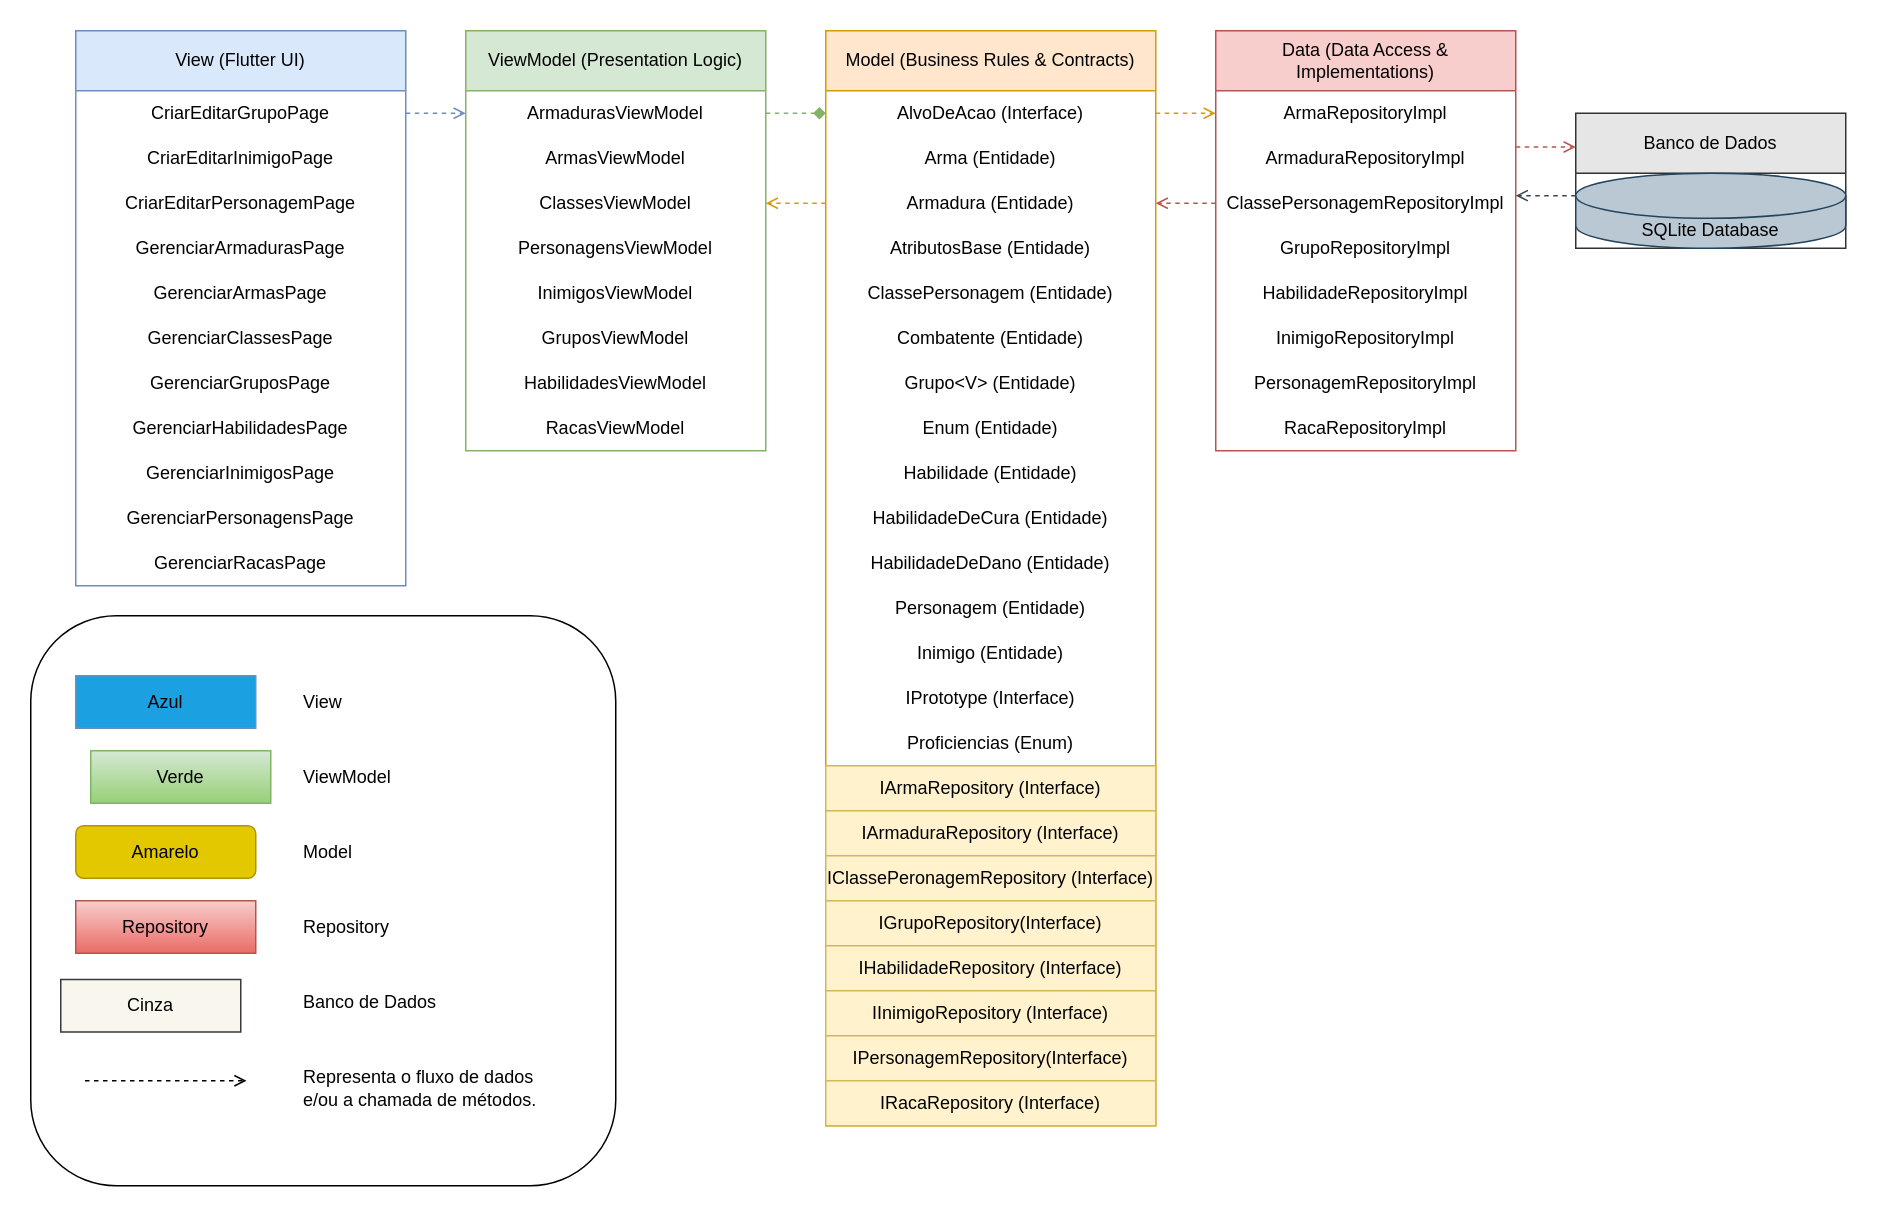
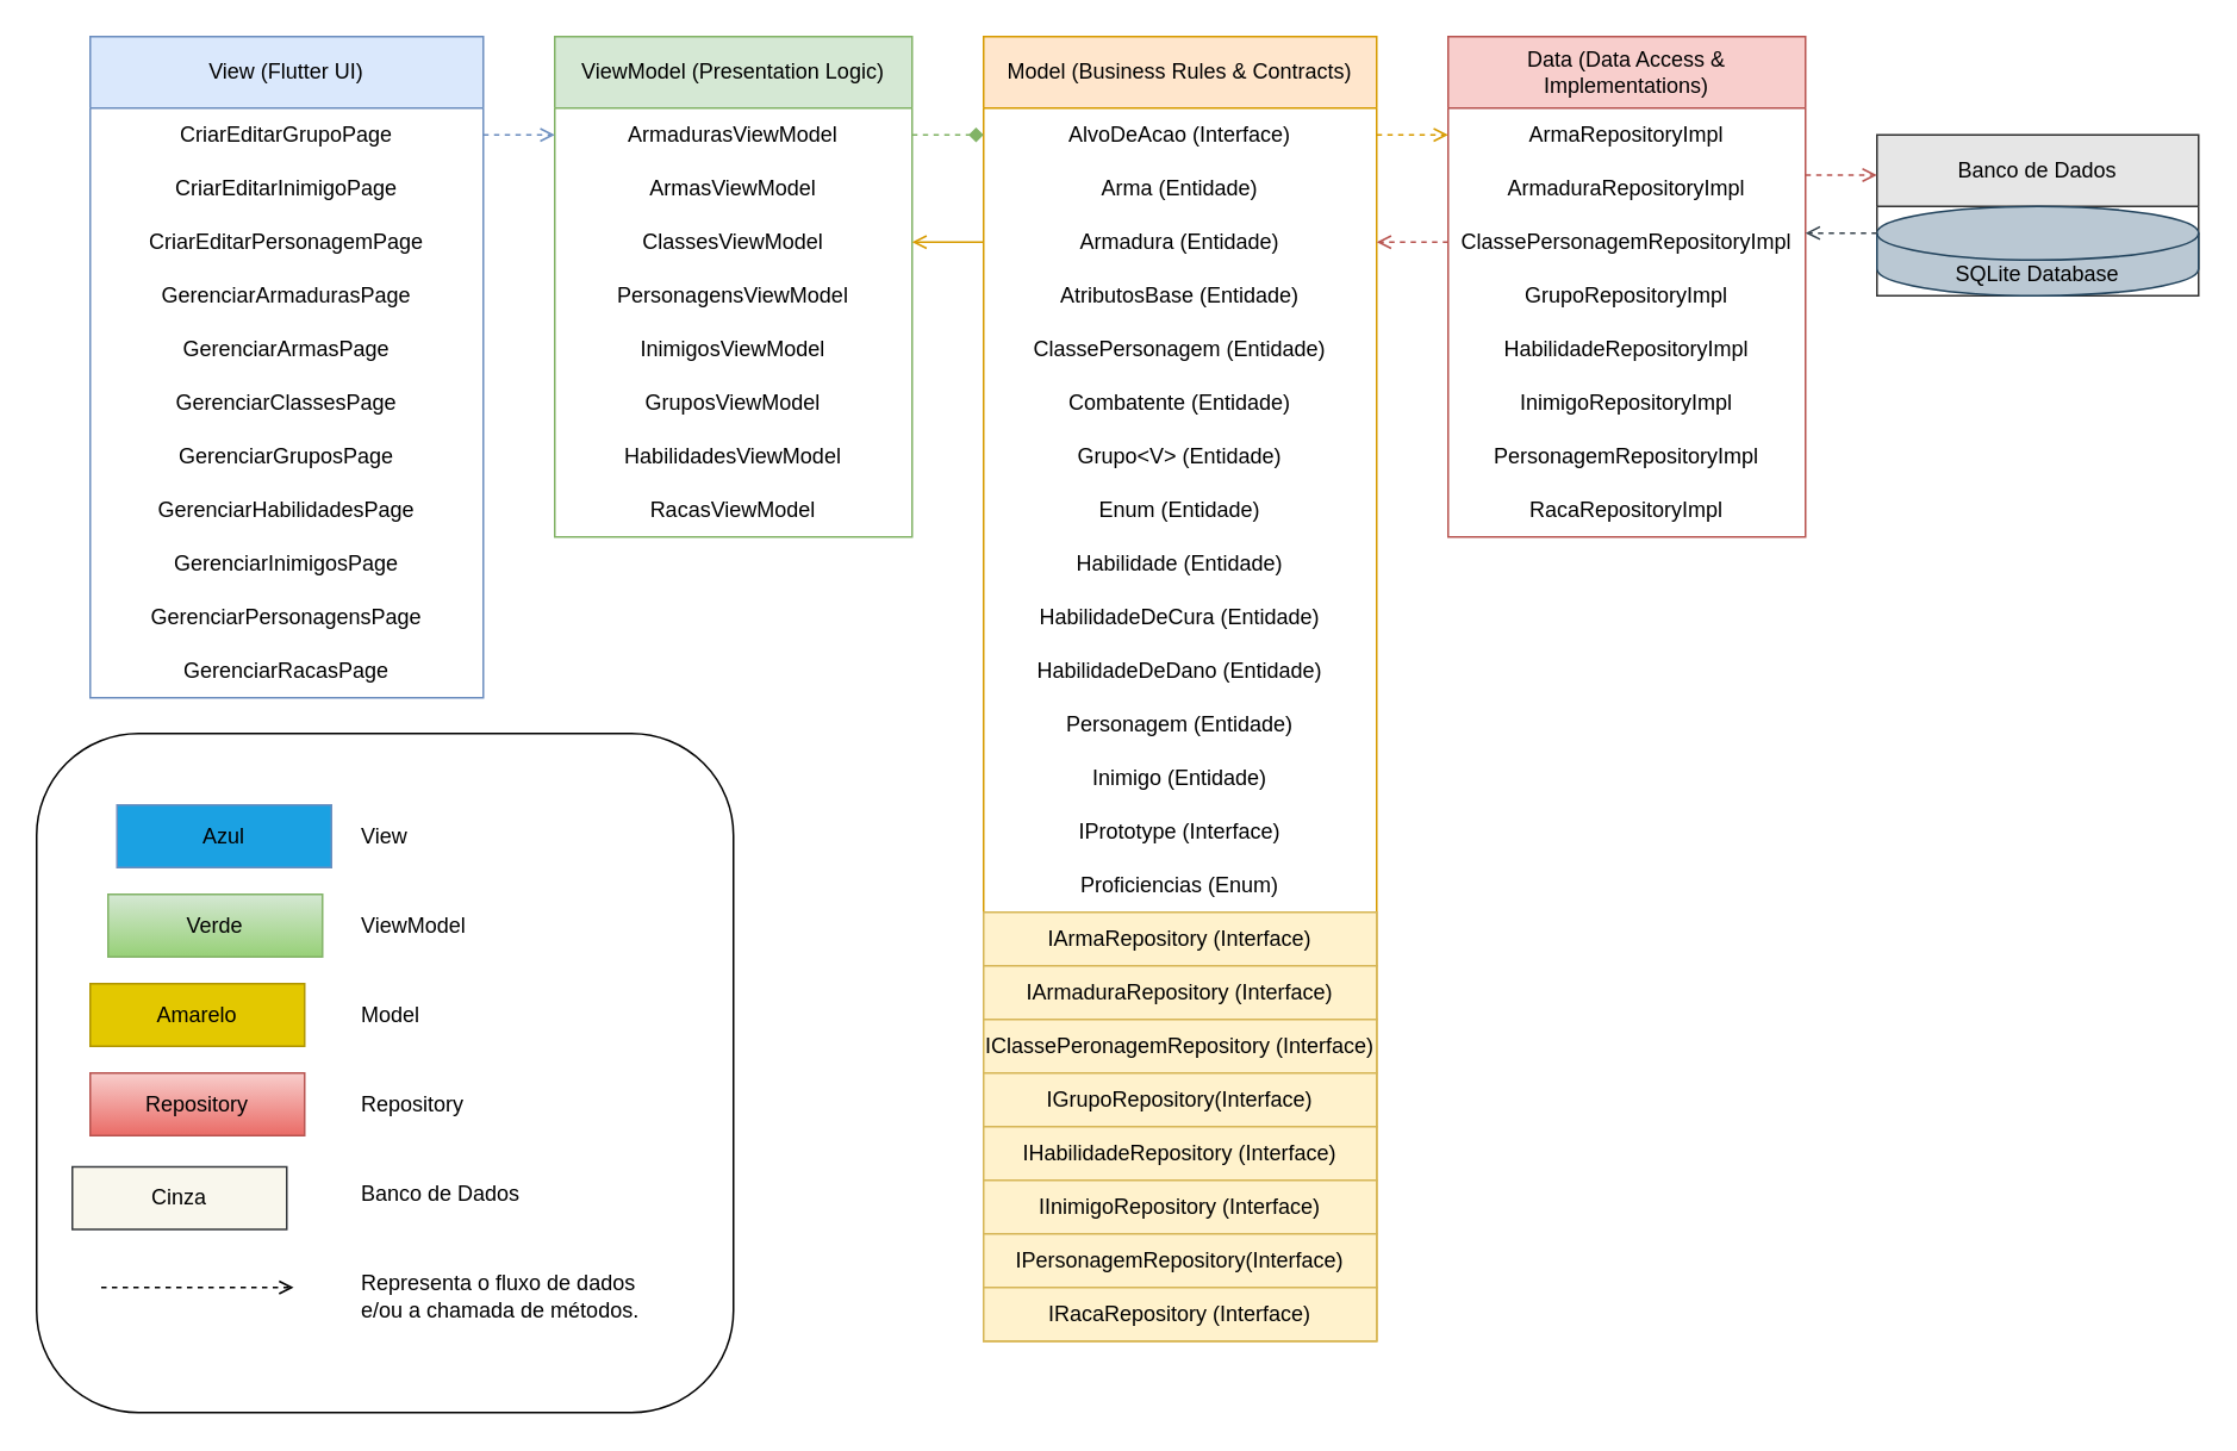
- <mxCell id="63" style="endArrow=open;html=1;rounded=0;dashed=1;strokeColor=#d79b00;entryX=1;entryY=0.5;entryDx=0;entryDy=0;exitX=0;exitY=0.5;exitDx=0;exitDy=0;" edge="1" parent="1" source="26" target="17"><mxGeometry relative="1" as="geometry"><mxPoint x="770" y="20" as="sourcePoint" /><mxPoint x="810" y="20" as="targetPoint" /></mxGeometry></mxCell>
+ <mxCell id="63" style="endArrow=open;html=1;rounded=0;dashed=0;strokeColor=#d79b00;entryX=1;entryY=0.5;entryDx=0;entryDy=0;exitX=0;exitY=0.5;exitDx=0;exitDy=0;" edge="1" parent="1" source="26" target="17"><mxGeometry relative="1" as="geometry"><mxPoint x="770" y="20" as="sourcePoint" /><mxPoint x="810" y="20" as="targetPoint" /></mxGeometry></mxCell>
- <mxCell id="67" value="&lt;font style=&quot;color: light-dark(rgb(0, 0, 0), rgb(255, 255, 255));&quot;&gt;Azul&lt;/font&gt;" style="rounded=0;whiteSpace=wrap;html=1;fillColor=light-dark(#1ba1e2, #1d293b);fontColor=#ffffff;strokeColor=light-dark(#6c8ebf, #282828);" vertex="1" parent="1"><mxGeometry x="50" y="450" width="120" height="35" as="geometry" /></mxCell>
+ <mxCell id="67" value="&lt;font style=&quot;color: light-dark(rgb(0, 0, 0), rgb(255, 255, 255));&quot;&gt;Azul&lt;/font&gt;" style="rounded=0;whiteSpace=wrap;html=1;fillColor=light-dark(#1ba1e2, #1d293b);fontColor=#ffffff;strokeColor=light-dark(#6c8ebf, #282828);" vertex="1" parent="1"><mxGeometry x="65" y="450" width="120" height="35" as="geometry" /></mxCell>
- <mxCell id="76" value="&lt;font style=&quot;color: light-dark(rgb(0, 0, 0), rgb(255, 255, 255));&quot;&gt;Amarelo&lt;/font&gt;" style="whiteSpace=wrap;html=1;fillColor=#e3c800;fontColor=#000000;strokeColor=#B09500;rounded=1;" vertex="1" parent="1"><mxGeometry x="50" y="550" width="120" height="35" as="geometry" /></mxCell>
+ <mxCell id="76" value="&lt;font style=&quot;color: light-dark(rgb(0, 0, 0), rgb(255, 255, 255));&quot;&gt;Amarelo&lt;/font&gt;" style="rounded=0;whiteSpace=wrap;html=1;fillColor=#e3c800;fontColor=#000000;strokeColor=#B09500;" vertex="1" parent="1"><mxGeometry x="50" y="550" width="120" height="35" as="geometry" /></mxCell>
